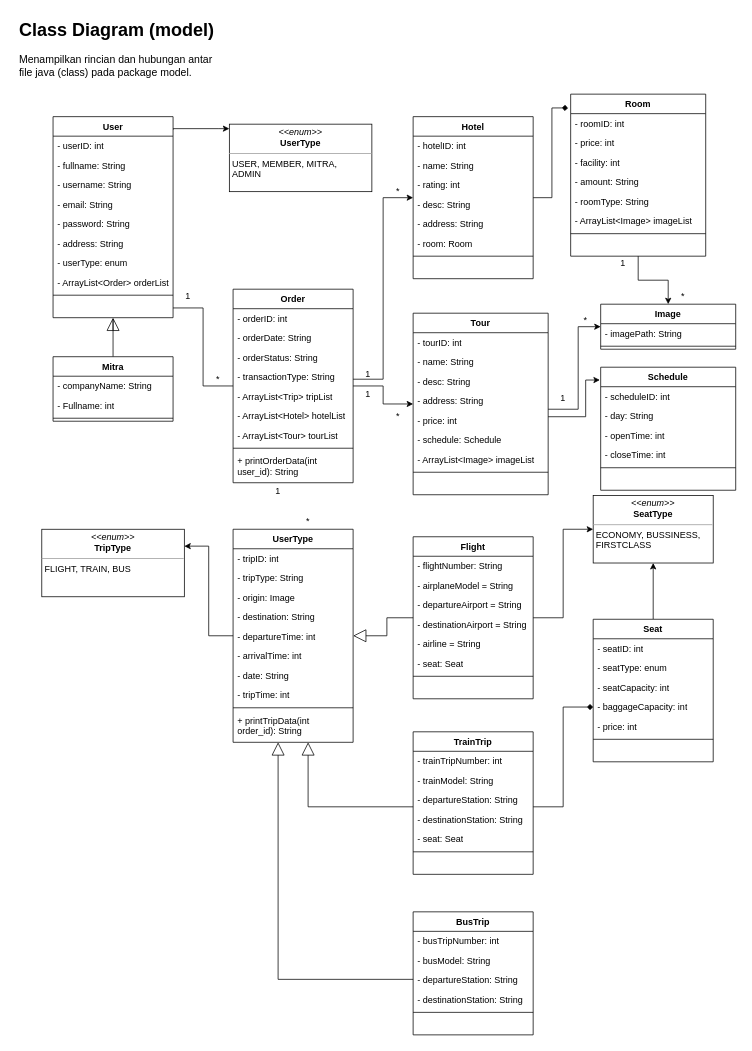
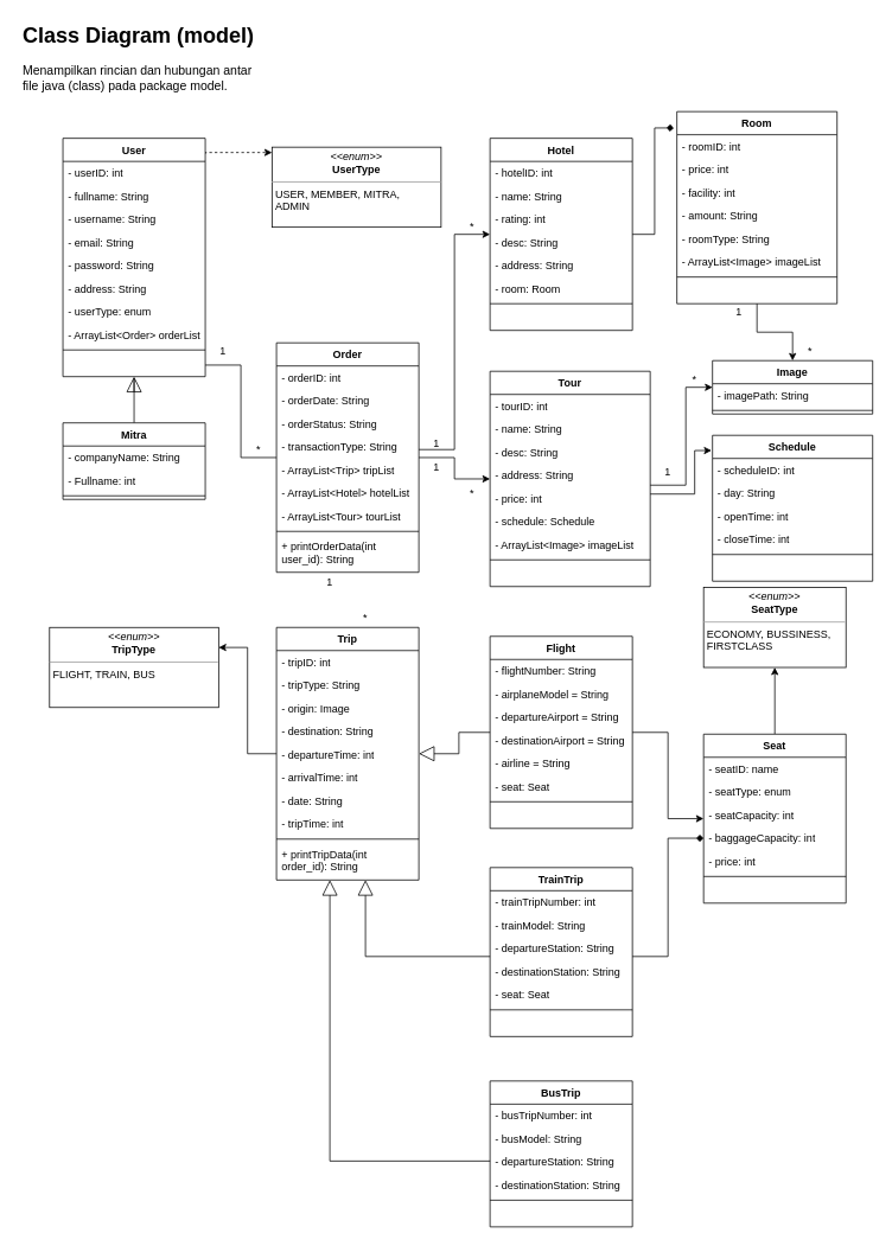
- <mxCell id="3" style="edgeStyle=orthogonalEdgeStyle;rounded=0;orthogonalLoop=1;jettySize=auto;html=1;exitX=1;exitY=0.065;exitDx=0;exitDy=0;exitPerimeter=0;" parent="1" source="4" target="20" edge="1"><mxGeometry relative="1" as="geometry"><Array as="points"><mxPoint x="290" y="171" /><mxPoint x="290" y="171" /></Array></mxGeometry></mxCell>
+ <mxCell id="3" style="edgeStyle=orthogonalEdgeStyle;rounded=0;orthogonalLoop=1;jettySize=auto;html=1;exitX=1;exitY=0.065;exitDx=0;exitDy=0;exitPerimeter=0;dashed=1;" parent="1" source="4" target="20" edge="1"><mxGeometry relative="1" as="geometry"><Array as="points"><mxPoint x="290" y="171" /><mxPoint x="290" y="171" /></Array></mxGeometry></mxCell>
- <mxCell id="48" style="edgeStyle=orthogonalEdgeStyle;rounded=0;orthogonalLoop=1;jettySize=auto;html=1;" parent="1" source="50" target="68" edge="1"><mxGeometry relative="1" as="geometry" /></mxCell>
+ <mxCell id="48" style="edgeStyle=orthogonalEdgeStyle;rounded=0;orthogonalLoop=1;jettySize=auto;html=1;" parent="1" source="50" target="60" edge="1"><mxGeometry relative="1" as="geometry" /></mxCell>
- <mxCell id="37" value="UserType" style="swimlane;fontStyle=1;align=center;verticalAlign=top;childLayout=stackLayout;horizontal=1;startSize=26;horizontalStack=0;resizeParent=1;resizeParentMax=0;resizeLast=0;collapsible=1;marginBottom=0;whiteSpace=wrap;" parent="1" vertex="1"><mxGeometry x="310" y="705" width="160" height="284" as="geometry" /></mxCell>
+ <mxCell id="37" value="Trip" style="swimlane;fontStyle=1;align=center;verticalAlign=top;childLayout=stackLayout;horizontal=1;startSize=26;horizontalStack=0;resizeParent=1;resizeParentMax=0;resizeLast=0;collapsible=1;marginBottom=0;whiteSpace=wrap;" parent="1" vertex="1"><mxGeometry x="310" y="705" width="160" height="284" as="geometry" /></mxCell>
- <mxCell id="61" value="- seatID: int" style="text;strokeColor=none;fillColor=none;align=left;verticalAlign=top;spacingLeft=4;spacingRight=4;overflow=hidden;rotatable=0;points=[[0,0.5],[1,0.5]];portConstraint=eastwest;whiteSpace=wrap;" parent="60" vertex="1"><mxGeometry y="26" width="160" height="26" as="geometry" /></mxCell>
+ <mxCell id="61" value="- seatID: name" style="text;strokeColor=none;fillColor=none;align=left;verticalAlign=top;spacingLeft=4;spacingRight=4;overflow=hidden;rotatable=0;points=[[0,0.5],[1,0.5]];portConstraint=eastwest;whiteSpace=wrap;" parent="60" vertex="1"><mxGeometry y="26" width="160" height="26" as="geometry" /></mxCell>
